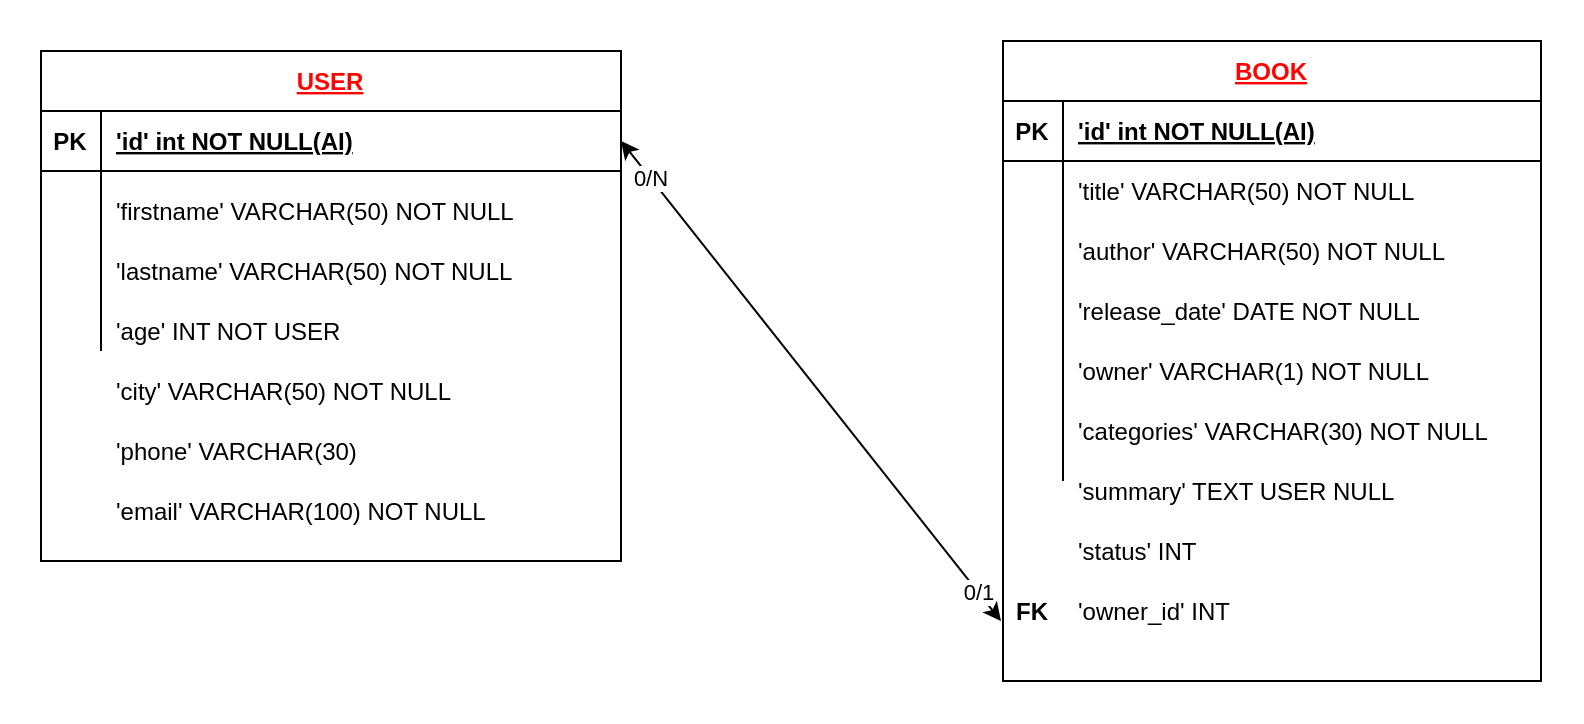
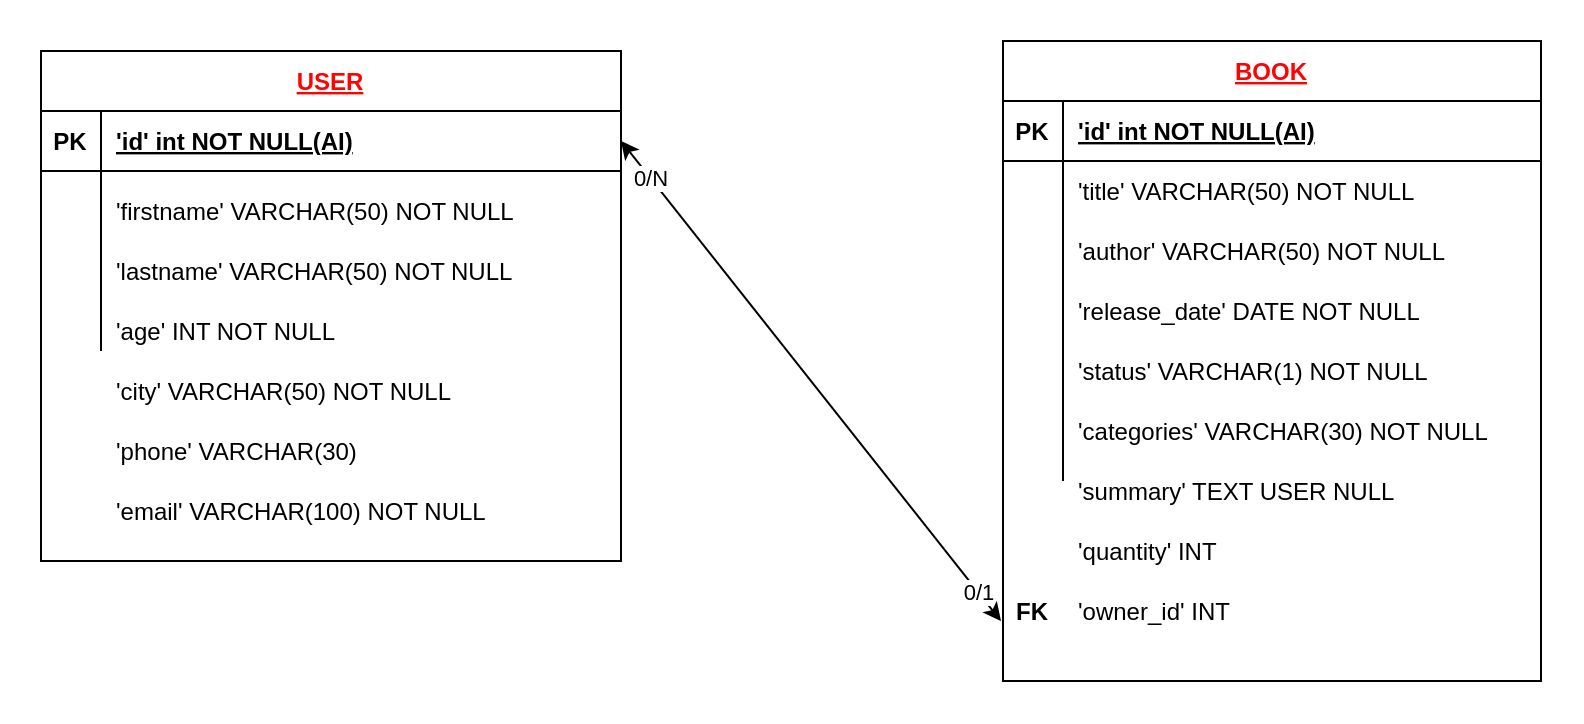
- <mxCell id="42" value="'age' INT NOT USER" style="shape=partialRectangle;overflow=hidden;connectable=0;fillColor=none;top=0;left=0;bottom=0;right=0;align=left;spacingLeft=6;" vertex="1" parent="1"><mxGeometry x="50" y="150" width="239" height="30" as="geometry" /></mxCell>
+ <mxCell id="42" value="'age' INT NOT NULL" style="shape=partialRectangle;overflow=hidden;connectable=0;fillColor=none;top=0;left=0;bottom=0;right=0;align=left;spacingLeft=6;" vertex="1" parent="1"><mxGeometry x="50" y="150" width="239" height="30" as="geometry" /></mxCell>
- <mxCell id="36" value="'owner' VARCHAR(1) NOT NULL" style="shape=partialRectangle;overflow=hidden;connectable=0;fillColor=none;top=0;left=0;bottom=0;right=0;align=left;spacingLeft=6;" vertex="1" parent="1"><mxGeometry x="531" y="170" width="239" height="30" as="geometry" /></mxCell>
+ <mxCell id="36" value="'status' VARCHAR(1) NOT NULL" style="shape=partialRectangle;overflow=hidden;connectable=0;fillColor=none;top=0;left=0;bottom=0;right=0;align=left;spacingLeft=6;" vertex="1" parent="1"><mxGeometry x="531" y="170" width="239" height="30" as="geometry" /></mxCell>
- <mxCell id="39" value="'status' INT " style="shape=partialRectangle;overflow=hidden;connectable=0;fillColor=none;top=0;left=0;bottom=0;right=0;align=left;spacingLeft=6;" vertex="1" parent="1"><mxGeometry x="531" y="260" width="239" height="30" as="geometry" /></mxCell>
+ <mxCell id="39" value="'quantity' INT " style="shape=partialRectangle;overflow=hidden;connectable=0;fillColor=none;top=0;left=0;bottom=0;right=0;align=left;spacingLeft=6;" vertex="1" parent="1"><mxGeometry x="531" y="260" width="239" height="30" as="geometry" /></mxCell>
